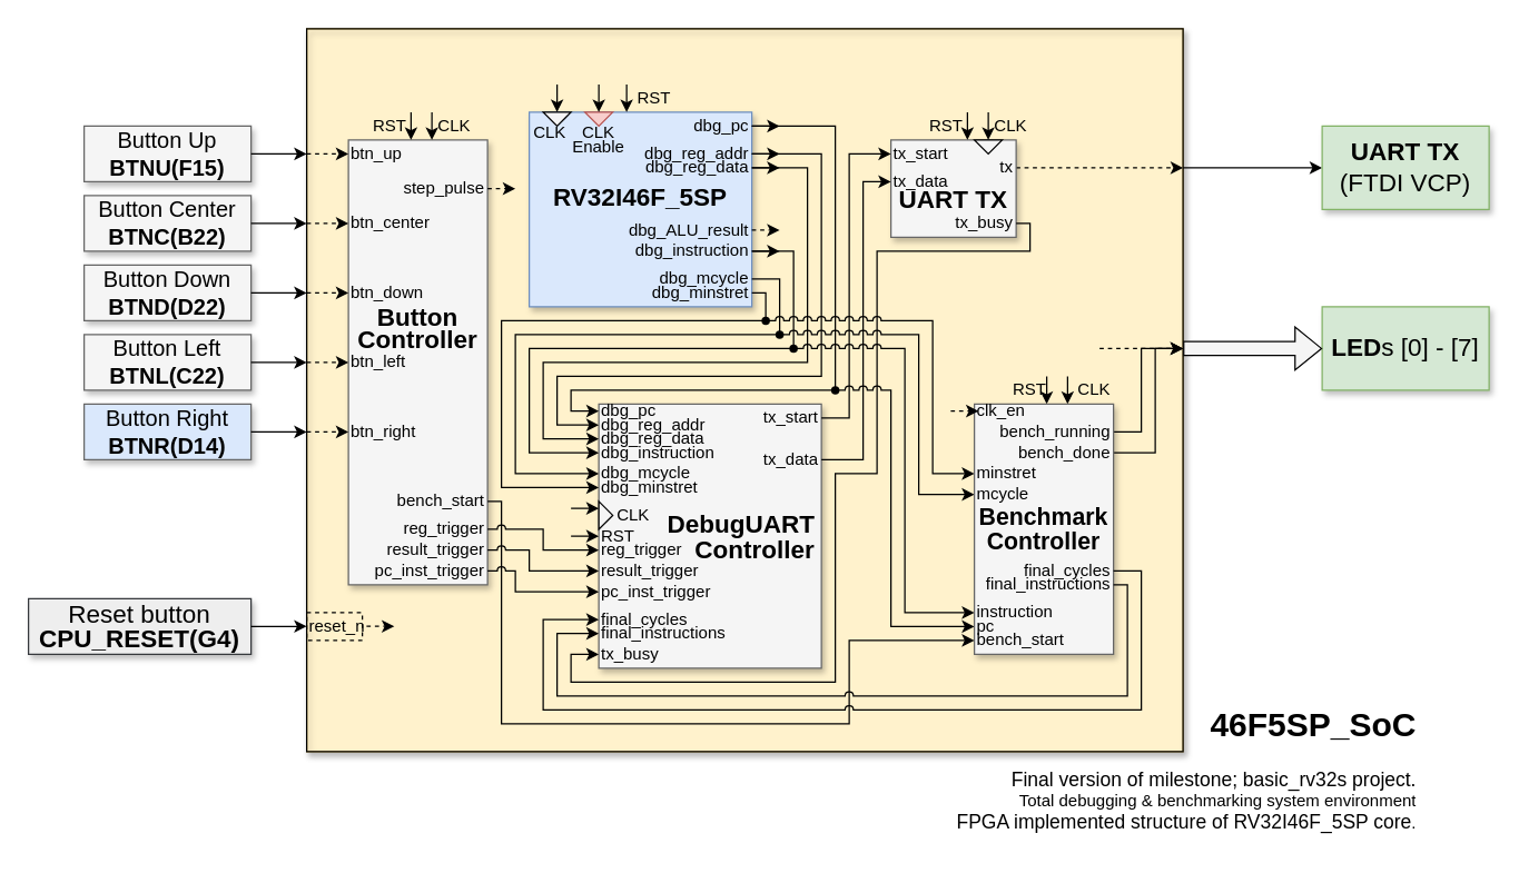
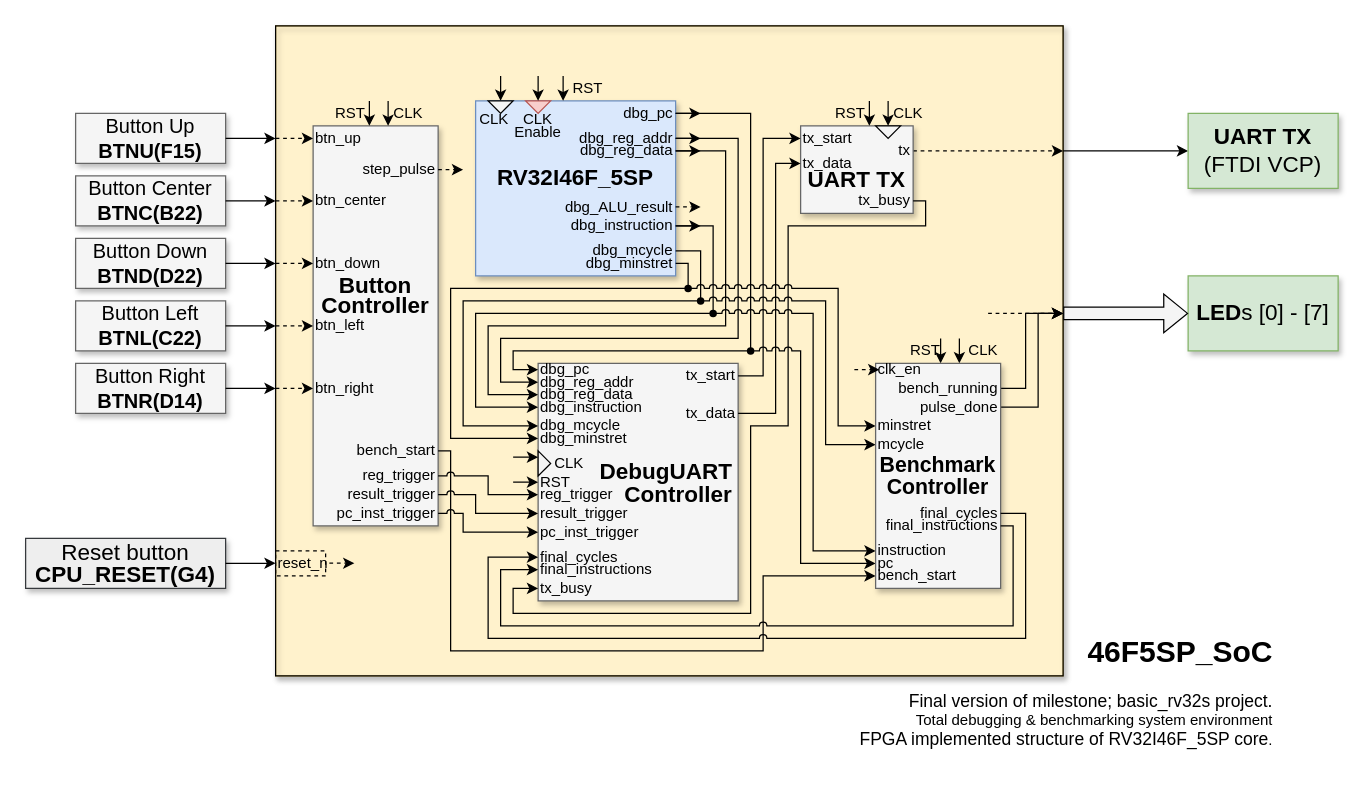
- <mxCell id="19" value="Button Right&lt;div&gt;&lt;b&gt;BTNR(D14)&lt;/b&gt;&lt;/div&gt;" style="whiteSpace=wrap;html=1;shadow=1;fontSize=16;fillColor=#dae8fc;strokeColor=#666666;" parent="1" vertex="1"><mxGeometry x="60" y="290" width="120" height="40" as="geometry" /></mxCell>
+ <mxCell id="19" value="Button Right&lt;div&gt;&lt;b&gt;BTNR(D14)&lt;/b&gt;&lt;/div&gt;" style="whiteSpace=wrap;html=1;shadow=1;fontSize=16;fillColor=#f5f5f5;strokeColor=#666666;" parent="1" vertex="1"><mxGeometry x="60" y="290" width="120" height="40" as="geometry" /></mxCell>
- <mxCell id="135" value="bench_done" style="text;html=1;align=right;verticalAlign=middle;whiteSpace=wrap;rounded=0;" parent="122" vertex="1"><mxGeometry x="20" y="45" width="80" height="20" as="geometry" /></mxCell>
+ <mxCell id="135" value="pulse_done" style="text;html=1;align=right;verticalAlign=middle;whiteSpace=wrap;rounded=0;" parent="122" vertex="1"><mxGeometry x="20" y="45" width="80" height="20" as="geometry" /></mxCell>
